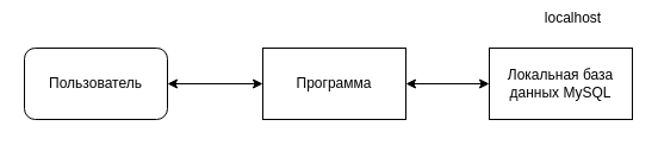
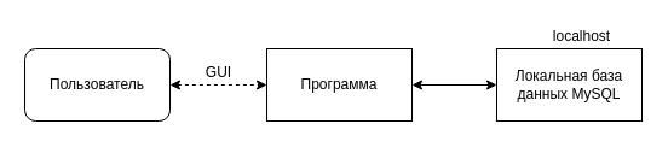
- <mxCell id="8" value="localhost" style="text;html=1;align=center;verticalAlign=middle;resizable=0;points=[];autosize=1;strokeColor=none;" vertex="1" parent="1"><mxGeometry x="450" y="5" width="60" height="20" as="geometry" /></mxCell>
+ <mxCell id="8" value="localhost" style="text;html=1;align=center;verticalAlign=middle;resizable=0;points=[];autosize=1;strokeColor=none;" vertex="1" parent="1"><mxGeometry x="450" y="20" width="60" height="20" as="geometry" /></mxCell>
+ <mxCell id="6" value="GUI" style="text;html=1;align=center;verticalAlign=middle;resizable=0;points=[];autosize=1;strokeColor=none;" vertex="1" parent="1"><mxGeometry x="160" y="50" width="40" height="20" as="geometry" /></mxCell>
- <mxCell id="5" value="" style="endArrow=classic;startArrow=classic;html=1;entryX=0;entryY=0.5;entryDx=0;entryDy=0;exitX=1;exitY=0.5;exitDx=0;exitDy=0;" edge="1" parent="1" source="2" target="3"><mxGeometry width="50" height="50" relative="1" as="geometry"><mxPoint x="160" y="100" as="sourcePoint" /><mxPoint x="210" y="50" as="targetPoint" /></mxGeometry></mxCell>
+ <mxCell id="5" value="" style="endArrow=classic;startArrow=classic;html=1;entryX=0;entryY=0.5;entryDx=0;entryDy=0;exitX=1;exitY=0.5;exitDx=0;exitDy=0;dashed=1;" edge="1" parent="1" source="2" target="3"><mxGeometry width="50" height="50" relative="1" as="geometry"><mxPoint x="160" y="100" as="sourcePoint" /><mxPoint x="210" y="50" as="targetPoint" /></mxGeometry></mxCell>
